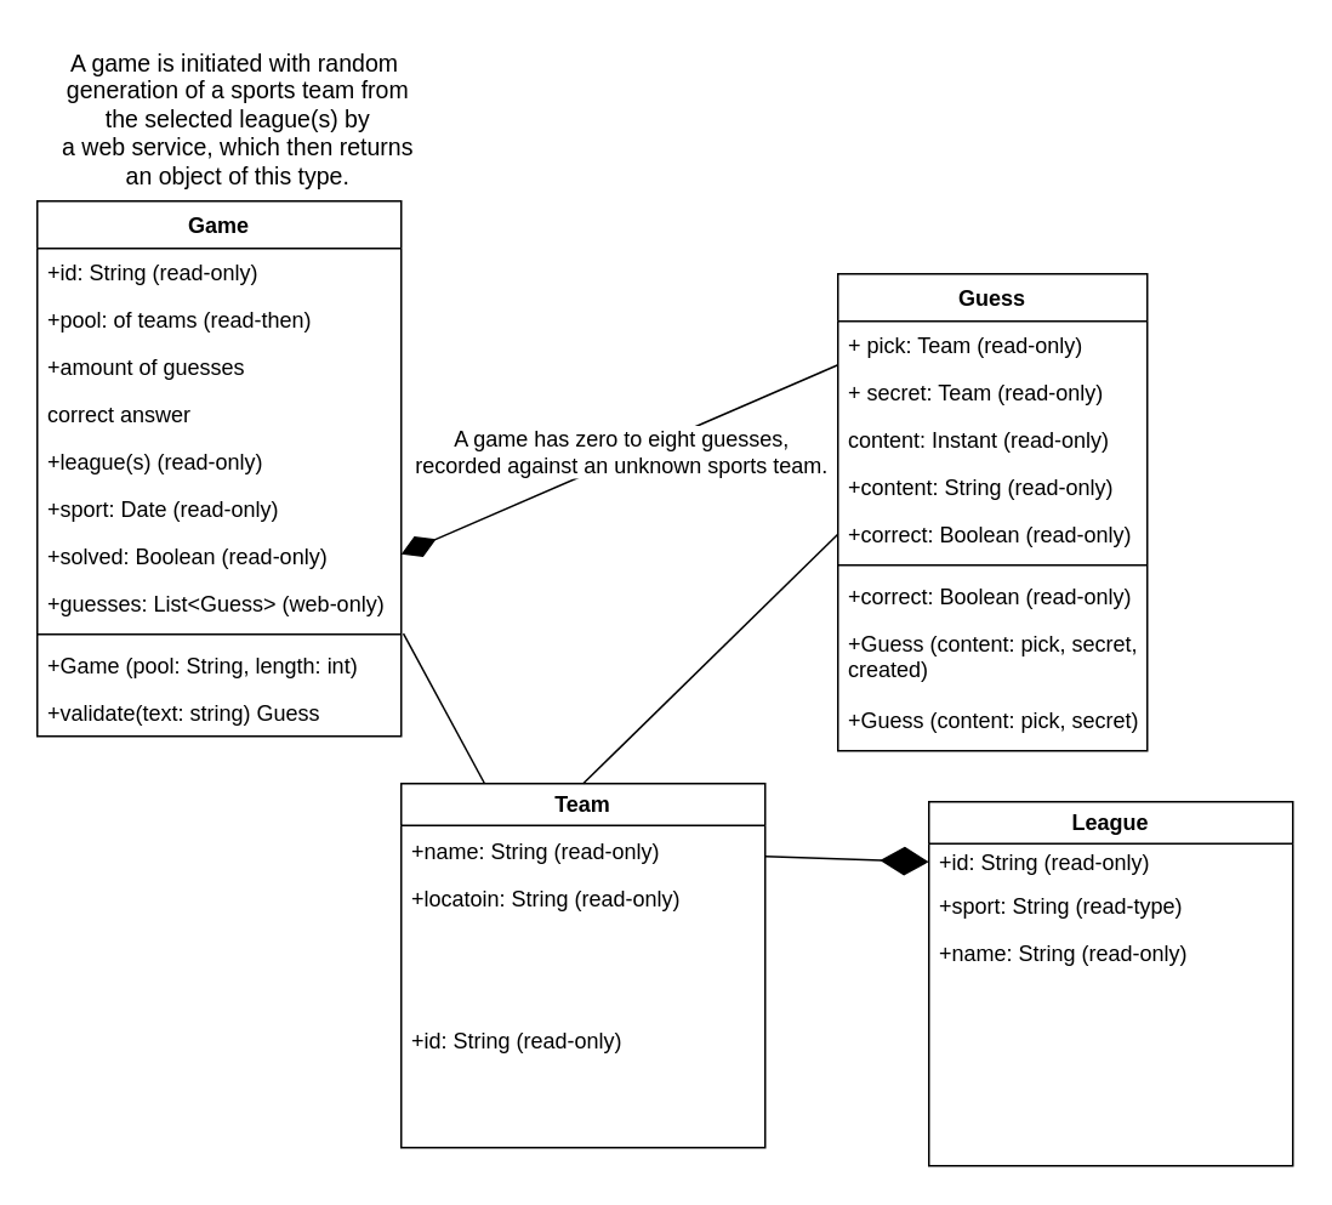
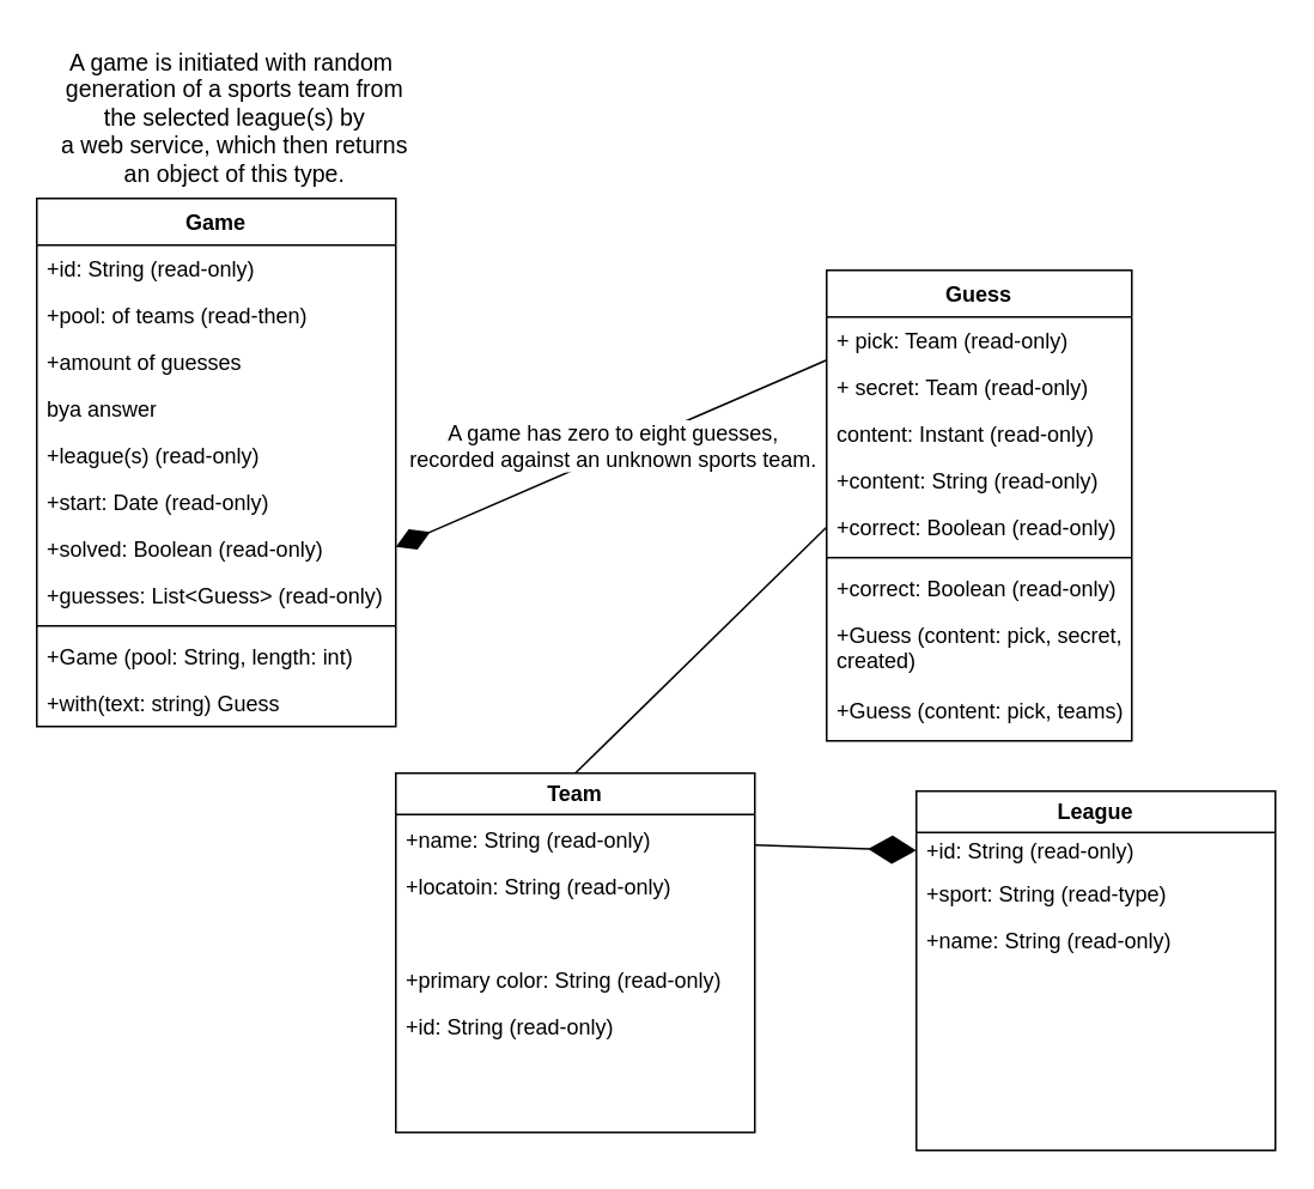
- <mxCell id="6" value="correct answer" style="text;strokeColor=none;fillColor=none;align=left;verticalAlign=top;spacingLeft=4;spacingRight=4;overflow=hidden;rotatable=0;points=[[0,0.5],[1,0.5]];portConstraint=eastwest;whiteSpace=wrap;html=1;" vertex="1" parent="2"><mxGeometry y="104" width="200" height="26" as="geometry" /></mxCell>
+ <mxCell id="6" value="bya answer" style="text;strokeColor=none;fillColor=none;align=left;verticalAlign=top;spacingLeft=4;spacingRight=4;overflow=hidden;rotatable=0;points=[[0,0.5],[1,0.5]];portConstraint=eastwest;whiteSpace=wrap;html=1;" vertex="1" parent="2"><mxGeometry y="104" width="200" height="26" as="geometry" /></mxCell>
- <mxCell id="8" value="+sport: Date (read-only)" style="text;strokeColor=none;fillColor=none;align=left;verticalAlign=top;spacingLeft=4;spacingRight=4;overflow=hidden;rotatable=0;points=[[0,0.5],[1,0.5]];portConstraint=eastwest;whiteSpace=wrap;html=1;" parent="2" vertex="1"><mxGeometry y="156" width="200" height="26" as="geometry" /></mxCell>
+ <mxCell id="8" value="+start: Date (read-only)" style="text;strokeColor=none;fillColor=none;align=left;verticalAlign=top;spacingLeft=4;spacingRight=4;overflow=hidden;rotatable=0;points=[[0,0.5],[1,0.5]];portConstraint=eastwest;whiteSpace=wrap;html=1;" parent="2" vertex="1"><mxGeometry y="156" width="200" height="26" as="geometry" /></mxCell>
- <mxCell id="10" value="+guesses: List&amp;lt;Guess&amp;gt; (web-only)" style="text;strokeColor=none;fillColor=none;align=left;verticalAlign=top;spacingLeft=4;spacingRight=4;overflow=hidden;rotatable=0;points=[[0,0.5],[1,0.5]];portConstraint=eastwest;whiteSpace=wrap;html=1;" parent="2" vertex="1"><mxGeometry y="208" width="200" height="26" as="geometry" /></mxCell>
+ <mxCell id="10" value="+guesses: List&amp;lt;Guess&amp;gt; (read-only)" style="text;strokeColor=none;fillColor=none;align=left;verticalAlign=top;spacingLeft=4;spacingRight=4;overflow=hidden;rotatable=0;points=[[0,0.5],[1,0.5]];portConstraint=eastwest;whiteSpace=wrap;html=1;" parent="2" vertex="1"><mxGeometry y="208" width="200" height="26" as="geometry" /></mxCell>
- <mxCell id="36" value="" style="endArrow=none;html=1;rounded=0;entryX=1.006;entryY=-0.169;entryDx=0;entryDy=0;entryPerimeter=0;" edge="1" parent="1" source="27" target="12"><mxGeometry width="50" height="50" relative="1" as="geometry"><mxPoint x="340" y="430" as="sourcePoint" /><mxPoint x="390" y="380" as="targetPoint" /></mxGeometry></mxCell>
- <mxCell id="13" value="+validate(text: string) Guess" style="text;strokeColor=none;fillColor=none;align=left;verticalAlign=top;spacingLeft=4;spacingRight=4;overflow=hidden;rotatable=0;points=[[0,0.5],[1,0.5]];portConstraint=eastwest;whiteSpace=wrap;html=1;" parent="2" vertex="1"><mxGeometry y="268" width="200" height="26" as="geometry" /></mxCell>
+ <mxCell id="13" value="+with(text: string) Guess" style="text;strokeColor=none;fillColor=none;align=left;verticalAlign=top;spacingLeft=4;spacingRight=4;overflow=hidden;rotatable=0;points=[[0,0.5],[1,0.5]];portConstraint=eastwest;whiteSpace=wrap;html=1;" parent="2" vertex="1"><mxGeometry y="268" width="200" height="26" as="geometry" /></mxCell>
- <mxCell id="23" value="+Guess (content: pick, secret)" style="text;align=left;verticalAlign=top;spacingLeft=4;spacingRight=4;overflow=hidden;rotatable=0;points=[[0,0.5],[1,0.5]];portConstraint=eastwest;whiteSpace=wrap;html=1;" vertex="1" parent="14"><mxGeometry y="232" width="170" height="30" as="geometry" /></mxCell>
+ <mxCell id="23" value="+Guess (content: pick, teams)" style="text;align=left;verticalAlign=top;spacingLeft=4;spacingRight=4;overflow=hidden;rotatable=0;points=[[0,0.5],[1,0.5]];portConstraint=eastwest;whiteSpace=wrap;html=1;" vertex="1" parent="14"><mxGeometry y="232" width="170" height="30" as="geometry" /></mxCell>
+ <mxCell id="30" value="+primary color: String (read-only)" style="text;strokeColor=none;fillColor=none;align=left;verticalAlign=top;spacingLeft=4;spacingRight=4;overflow=hidden;rotatable=0;points=[[0,0.5],[1,0.5]];portConstraint=eastwest;whiteSpace=wrap;html=1;" vertex="1" parent="27"><mxGeometry y="102" width="200" height="26" as="geometry" /></mxCell>
